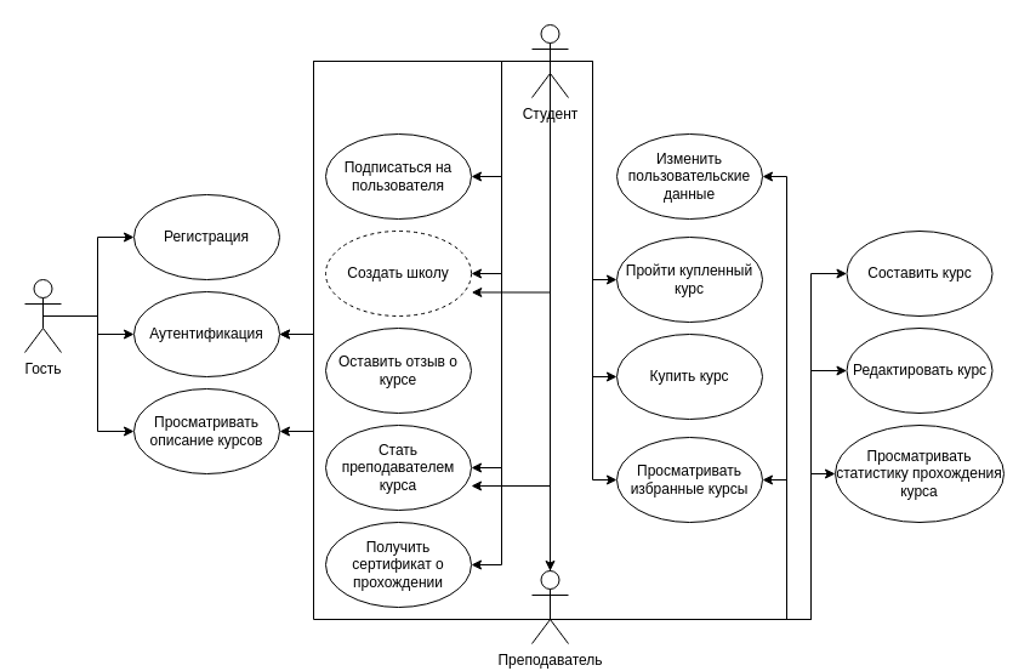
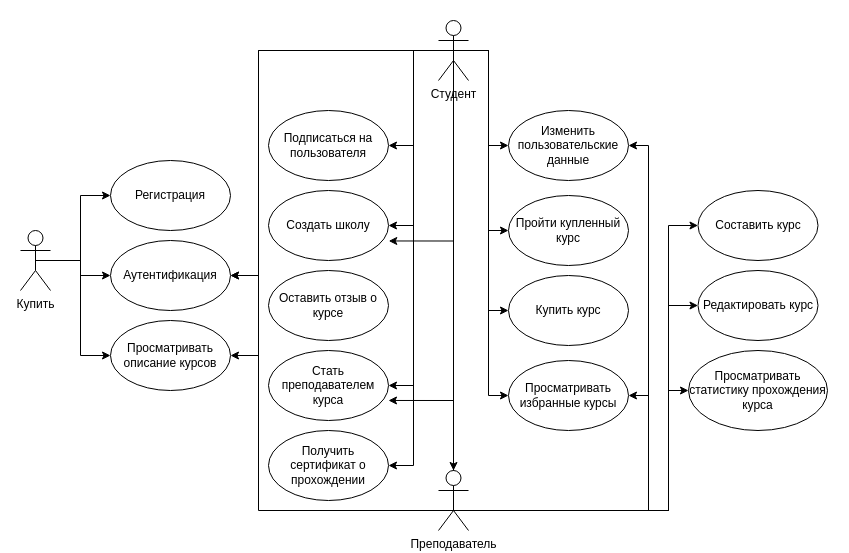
+ <mxCell id="11" style="edgeStyle=orthogonalEdgeStyle;rounded=0;orthogonalLoop=1;jettySize=auto;html=1;exitX=0.5;exitY=0.5;exitDx=0;exitDy=0;exitPerimeter=0;entryX=0;entryY=0.5;entryDx=0;entryDy=0;" parent="1" source="17" target="35" edge="1"><mxGeometry relative="1" as="geometry" /></mxCell>
- <mxCell id="31" value="Создать школу" style="ellipse;whiteSpace=wrap;html=1;dashed=1;" parent="1" vertex="1"><mxGeometry x="268" y="190" width="120" height="70" as="geometry" /></mxCell>
+ <mxCell id="31" value="Создать школу" style="ellipse;whiteSpace=wrap;html=1;" parent="1" vertex="1"><mxGeometry x="268" y="190" width="120" height="70" as="geometry" /></mxCell>
- <mxCell id="5" value="Гость" style="shape=umlActor;verticalLabelPosition=bottom;verticalAlign=top;html=1;outlineConnect=0;" parent="1" vertex="1"><mxGeometry x="20" y="230" width="30" height="60" as="geometry" /></mxCell>
+ <mxCell id="5" value="Купить" style="shape=umlActor;verticalLabelPosition=bottom;verticalAlign=top;html=1;outlineConnect=0;" parent="1" vertex="1"><mxGeometry x="20" y="230" width="30" height="60" as="geometry" /></mxCell>
